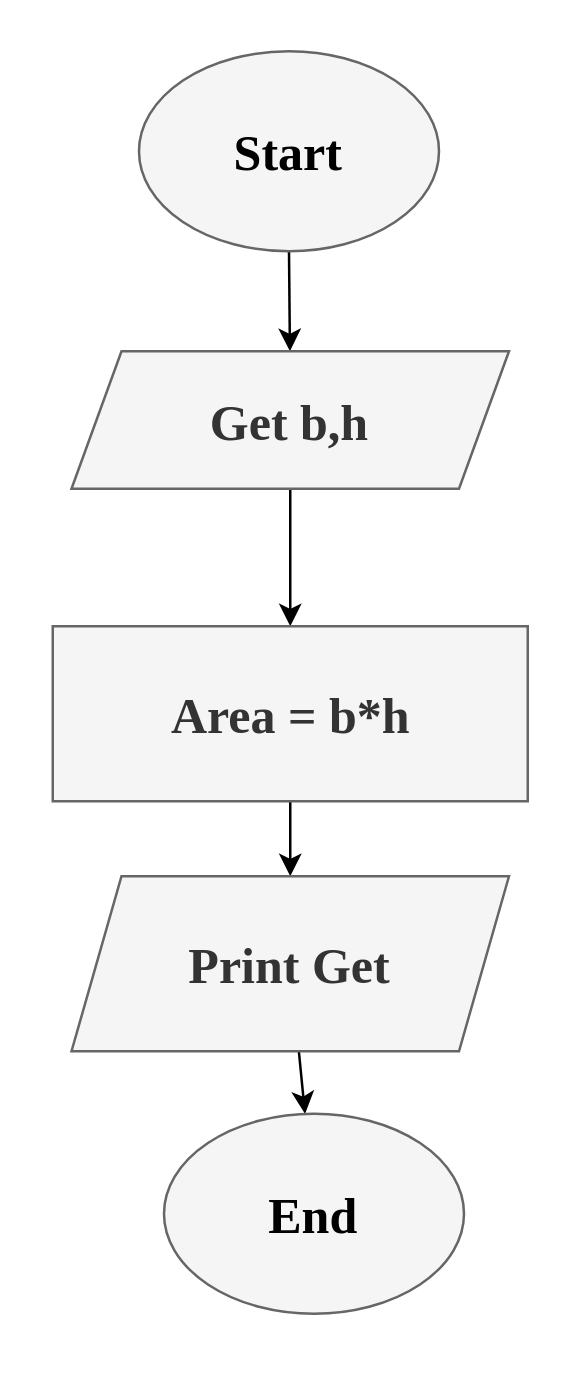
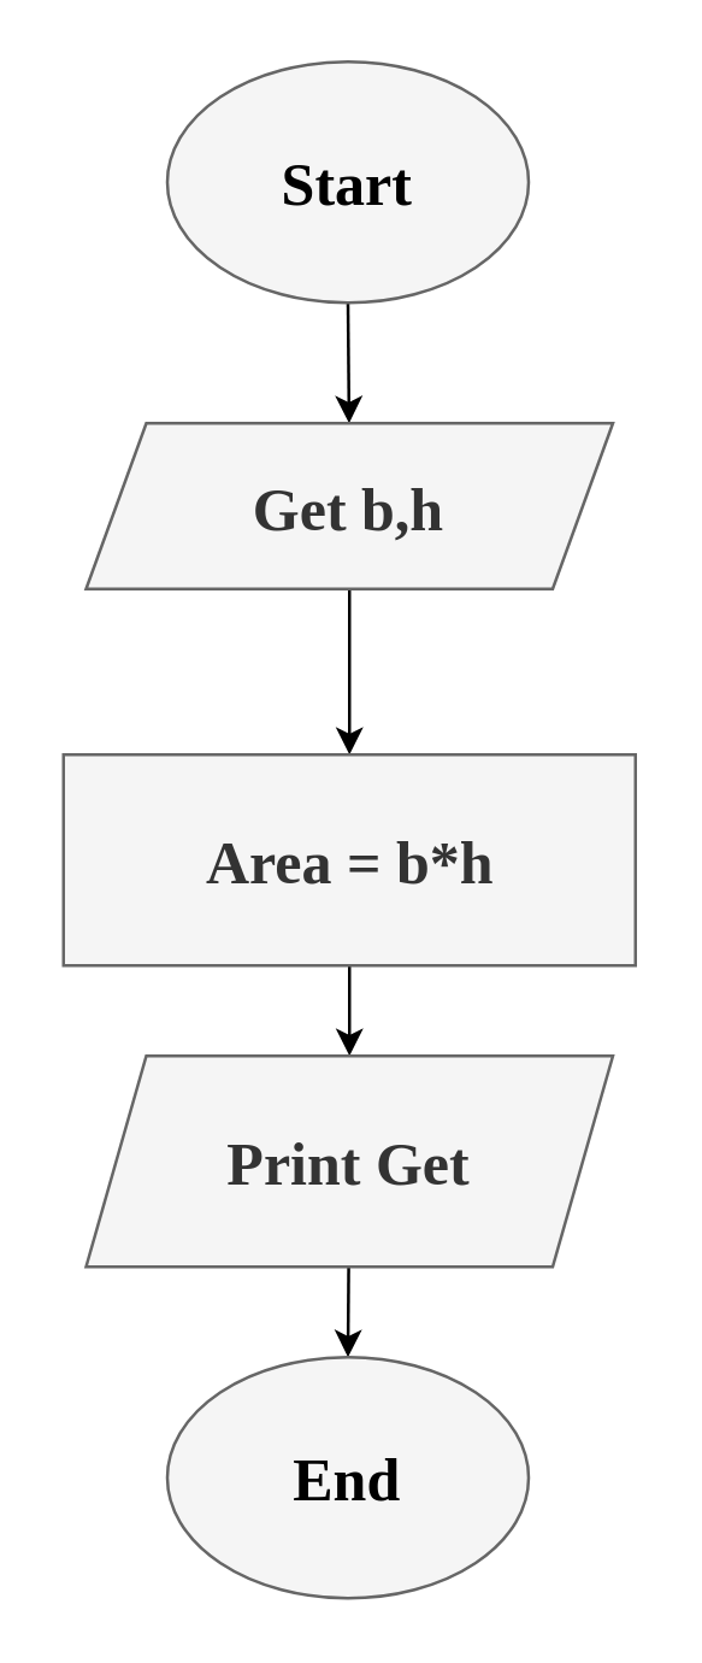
- <mxCell id="10" value="&lt;font style=&quot;font-size: 20px;&quot; color=&quot;#000000&quot;&gt;End&lt;/font&gt;" style="ellipse;whiteSpace=wrap;html=1;labelBackgroundColor=none;labelBorderColor=none;fontFamily=Comic Sans MS;fillColor=#f5f5f5;strokeColor=#666666;fontColor=#333333;fontSize=20;fontStyle=1" vertex="1" parent="1"><mxGeometry x="65" y="445" width="120" height="80" as="geometry" /></mxCell>
+ <mxCell id="10" value="&lt;font style=&quot;font-size: 20px;&quot; color=&quot;#000000&quot;&gt;End&lt;/font&gt;" style="ellipse;whiteSpace=wrap;html=1;labelBackgroundColor=none;labelBorderColor=none;fontFamily=Comic Sans MS;fillColor=#f5f5f5;strokeColor=#666666;fontColor=#333333;fontSize=20;fontStyle=1" vertex="1" parent="1"><mxGeometry x="55" y="450" width="120" height="80" as="geometry" /></mxCell>
